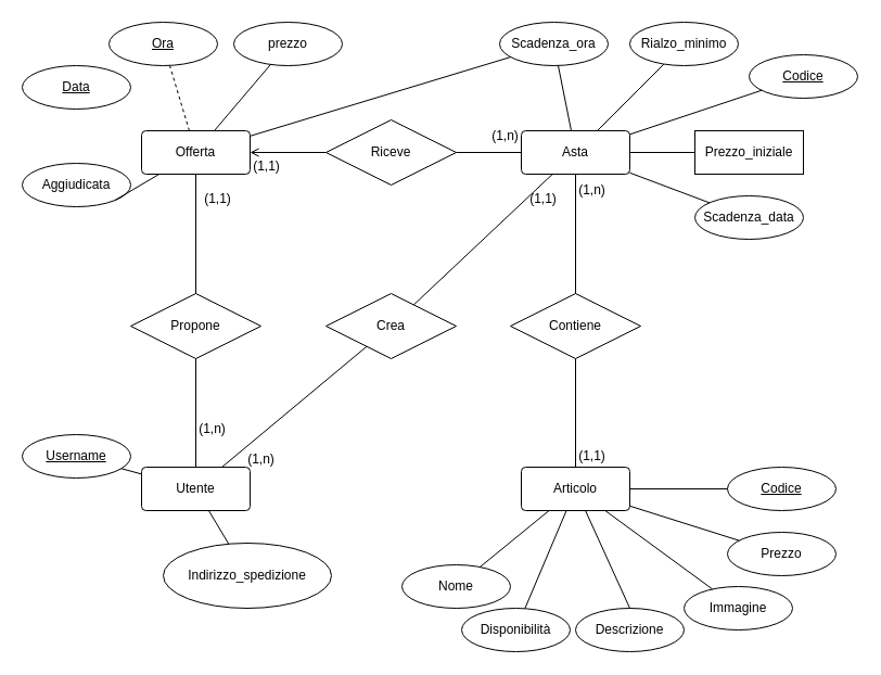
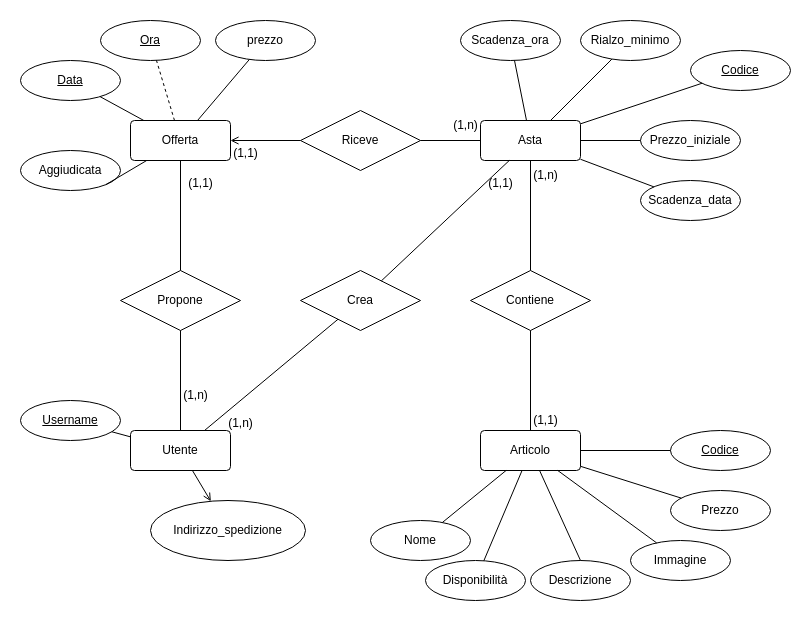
- <mxCell id="46" value="" style="endArrow=none;html=1;rounded=0;" parent="1" source="4" target="24" edge="1"><mxGeometry relative="1" as="geometry"><mxPoint x="340" y="320" as="sourcePoint" /><mxPoint x="500" y="320" as="targetPoint" /></mxGeometry></mxCell>
+ <mxCell id="46" value="" style="endArrow=none;html=1;rounded=0;" parent="1" source="4" target="30" edge="1"><mxGeometry relative="1" as="geometry"><mxPoint x="340" y="320" as="sourcePoint" /><mxPoint x="500" y="320" as="targetPoint" /></mxGeometry></mxCell>
- <mxCell id="27" value="&lt;div&gt;Prezzo_iniziale&lt;/div&gt;" style="whiteSpace=wrap;html=1;align=center;rounded=0;" parent="1" vertex="1"><mxGeometry x="640" y="120" width="100" height="40" as="geometry" /></mxCell>
+ <mxCell id="27" value="&lt;div&gt;Prezzo_iniziale&lt;/div&gt;" style="ellipse;whiteSpace=wrap;html=1;align=center;" parent="1" vertex="1"><mxGeometry x="640" y="120" width="100" height="40" as="geometry" /></mxCell>
- <mxCell id="35" value="" style="endArrow=none;html=1;rounded=0;" parent="1" source="5" target="28" edge="1"><mxGeometry relative="1" as="geometry"><mxPoint x="340" y="310" as="sourcePoint" /><mxPoint x="500" y="310" as="targetPoint" /></mxGeometry></mxCell>
+ <mxCell id="35" value="" style="endArrow=open;html=1;rounded=0;" parent="1" source="5" target="28" edge="1"><mxGeometry relative="1" as="geometry"><mxPoint x="340" y="310" as="sourcePoint" /><mxPoint x="500" y="310" as="targetPoint" /></mxGeometry></mxCell>
